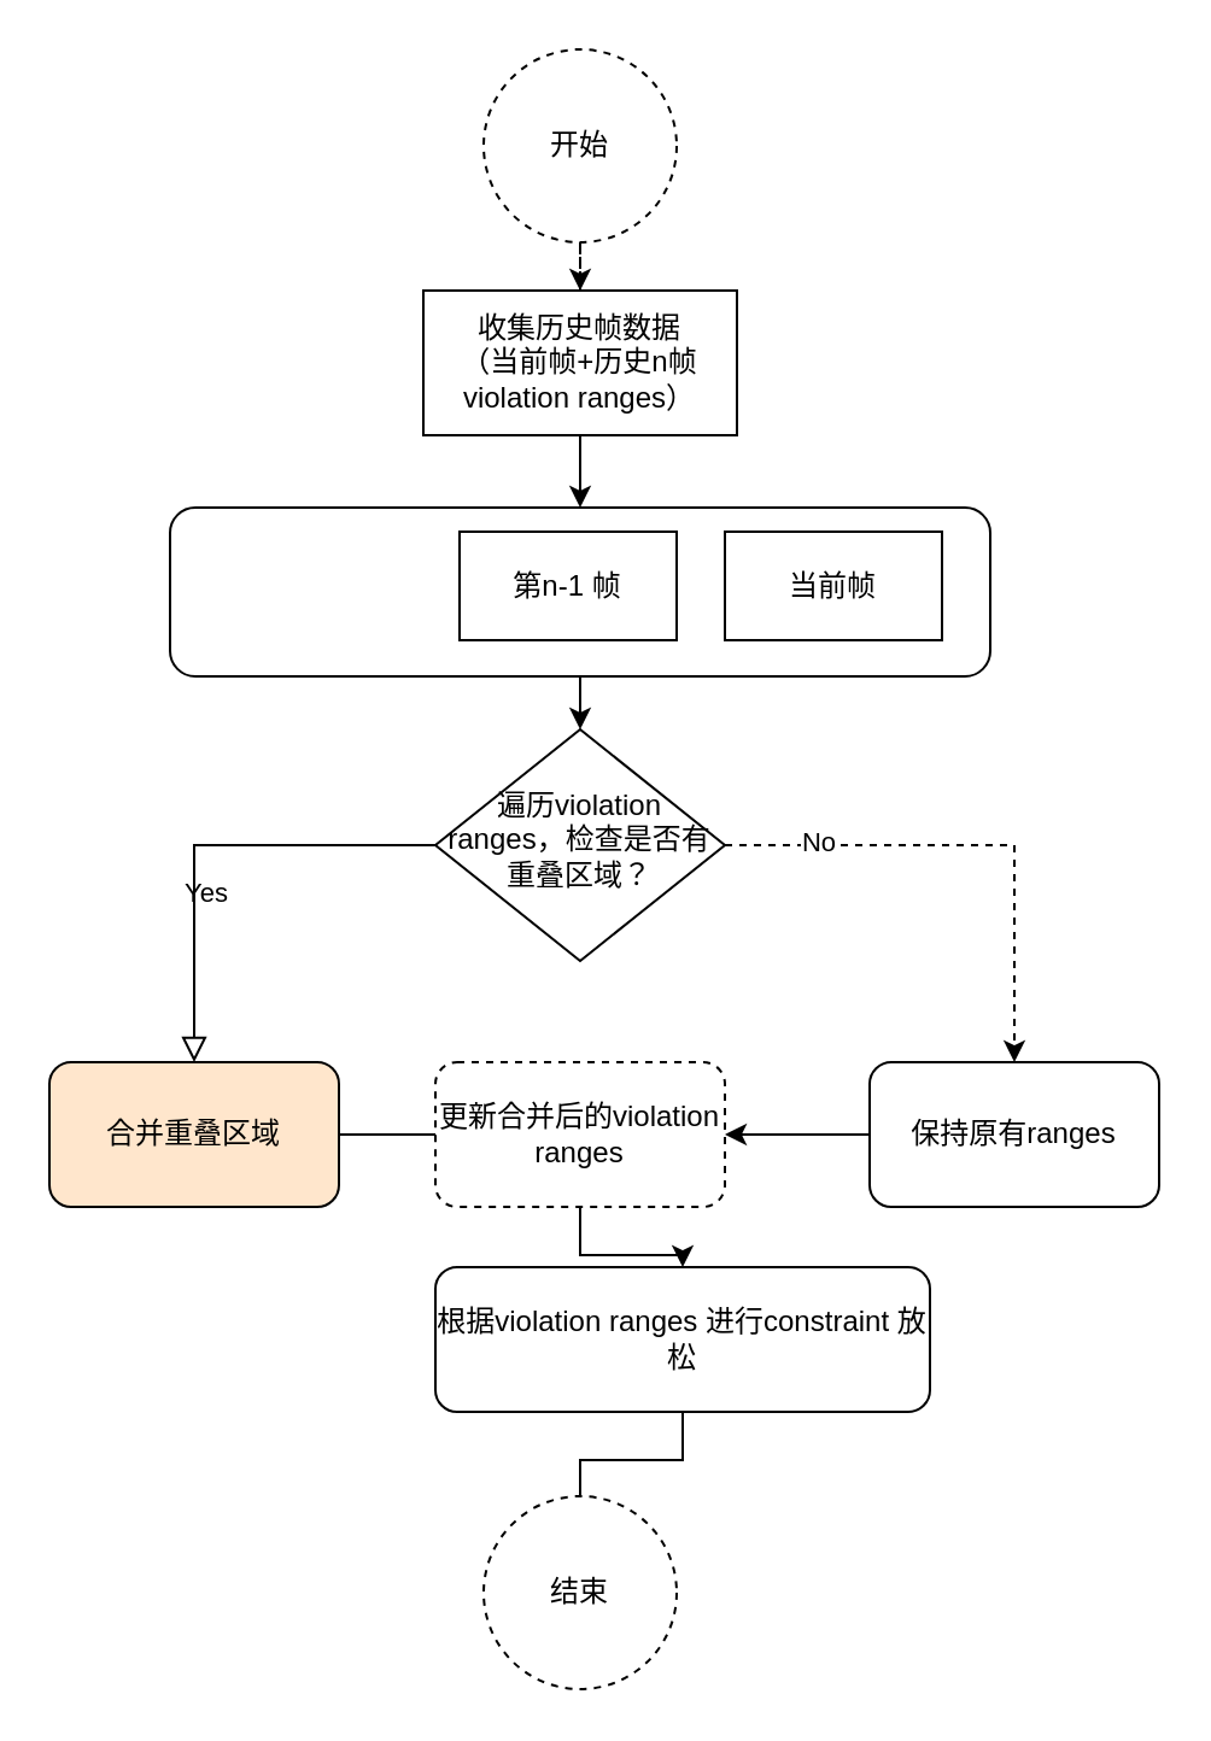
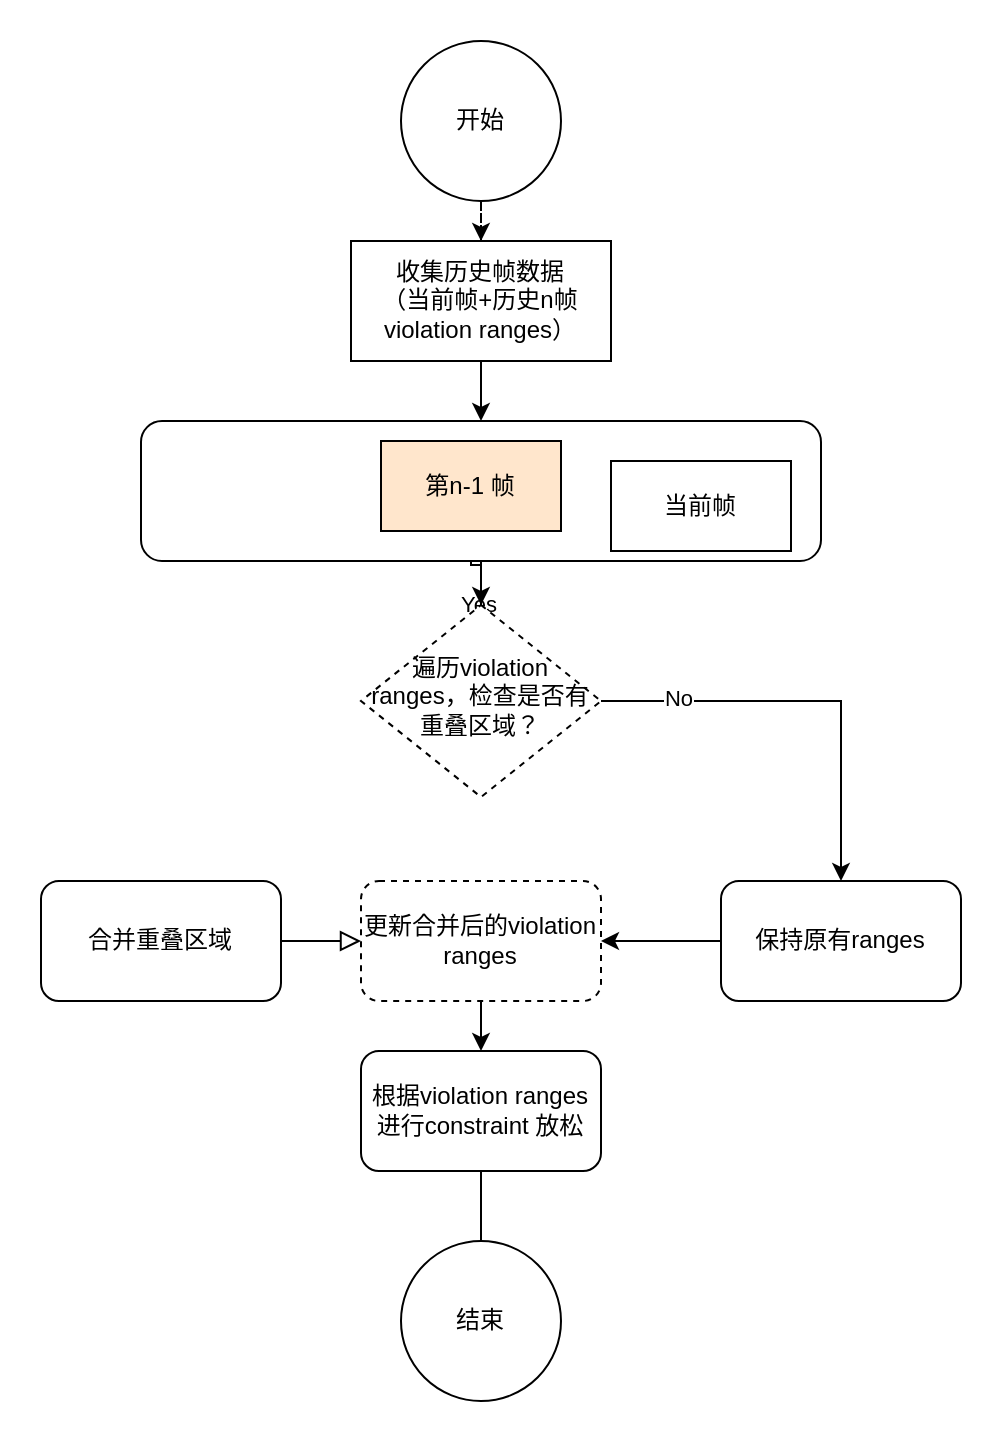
- <mxCell id="8" value="开始" style="ellipse;whiteSpace=wrap;html=1;dashed=1;" vertex="1" parent="1"><mxGeometry x="200" y="20" width="80" height="80" as="geometry" /></mxCell>
+ <mxCell id="8" value="开始" style="ellipse;whiteSpace=wrap;html=1;" vertex="1" parent="1"><mxGeometry x="200" y="20" width="80" height="80" as="geometry" /></mxCell>
- <mxCell id="13" value="第n-1 帧" style="whiteSpace=wrap;html=1;movable=1;resizable=1;rotatable=1;deletable=1;editable=1;locked=0;connectable=1;" vertex="1" parent="11"><mxGeometry x="110" width="90" height="45" as="geometry" /></mxCell>
+ <mxCell id="13" value="第n-1 帧" style="whiteSpace=wrap;html=1;movable=1;resizable=1;rotatable=1;deletable=1;editable=1;locked=0;connectable=1;fillColor=#ffe6cc;" vertex="1" parent="11"><mxGeometry x="110" width="90" height="45" as="geometry" /></mxCell>
- <mxCell id="14" value="当前帧" style="whiteSpace=wrap;html=1;movable=1;resizable=1;rotatable=1;deletable=1;editable=1;locked=0;connectable=1;" vertex="1" parent="11"><mxGeometry x="220" width="90" height="45" as="geometry" /></mxCell>
+ <mxCell id="14" value="当前帧" style="whiteSpace=wrap;html=1;movable=1;resizable=1;rotatable=1;deletable=1;editable=1;locked=0;connectable=1;" vertex="1" parent="11"><mxGeometry x="225" y="10" width="90" height="45" as="geometry" /></mxCell>
- <mxCell id="2" value="Yes" style="rounded=0;html=1;jettySize=auto;orthogonalLoop=1;fontSize=11;endArrow=block;endFill=0;endSize=8;strokeWidth=1;shadow=0;labelBackgroundColor=none;edgeStyle=orthogonalEdgeStyle;entryX=0.5;entryY=0;entryDx=0;entryDy=0;" edge="1" parent="1" source="5" target="15"><mxGeometry y="20" relative="1" as="geometry"><mxPoint as="offset" /><mxPoint x="240" y="430" as="targetPoint" /></mxGeometry></mxCell>
+ <mxCell id="2" value="Yes" style="rounded=0;html=1;jettySize=auto;orthogonalLoop=1;fontSize=11;endArrow=block;endFill=0;endSize=8;strokeWidth=1;shadow=0;labelBackgroundColor=none;edgeStyle=orthogonalEdgeStyle;" edge="1" parent="1" source="5" target="13"><mxGeometry y="20" relative="1" as="geometry"><mxPoint as="offset" /><mxPoint x="240" y="430" as="targetPoint" /></mxGeometry></mxCell>
- <mxCell id="5" value="遍历violation ranges，检查是否有重叠区域？" style="rhombus;whiteSpace=wrap;html=1;shadow=0;fontFamily=Helvetica;fontSize=12;align=center;strokeWidth=1;spacing=6;spacingTop=-4;" vertex="1" parent="1"><mxGeometry x="180" y="302" width="120" height="96" as="geometry" /></mxCell>
+ <mxCell id="5" value="遍历violation ranges，检查是否有重叠区域？" style="rhombus;whiteSpace=wrap;html=1;shadow=0;fontFamily=Helvetica;fontSize=12;align=center;strokeWidth=1;spacing=6;spacingTop=-4;dashed=1;" vertex="1" parent="1"><mxGeometry x="180" y="302" width="120" height="96" as="geometry" /></mxCell>
- <mxCell id="3" style="edgeStyle=orthogonalEdgeStyle;rounded=0;orthogonalLoop=1;jettySize=auto;html=1;entryX=0.5;entryY=0;entryDx=0;entryDy=0;dashed=1;" edge="1" parent="1" source="5" target="20"><mxGeometry relative="1" as="geometry" /></mxCell>
+ <mxCell id="3" style="edgeStyle=orthogonalEdgeStyle;rounded=0;orthogonalLoop=1;jettySize=auto;html=1;entryX=0.5;entryY=0;entryDx=0;entryDy=0;" edge="1" parent="1" source="5" target="20"><mxGeometry relative="1" as="geometry" /></mxCell>
- <mxCell id="15" value="合并重叠区域" style="rounded=1;whiteSpace=wrap;html=1;fillColor=#ffe6cc;" vertex="1" parent="1"><mxGeometry x="20" y="440" width="120" height="60" as="geometry" /></mxCell>
+ <mxCell id="15" value="合并重叠区域" style="rounded=1;whiteSpace=wrap;html=1;" vertex="1" parent="1"><mxGeometry x="20" y="440" width="120" height="60" as="geometry" /></mxCell>
- <mxCell id="6" value="" style="rounded=0;html=1;jettySize=auto;orthogonalLoop=1;fontSize=11;endArrow=none;endFill=0;endSize=8;strokeWidth=1;shadow=0;labelBackgroundColor=none;edgeStyle=orthogonalEdgeStyle;exitX=1;exitY=0.5;exitDx=0;exitDy=0;entryX=0;entryY=0.5;entryDx=0;entryDy=0;" edge="1" parent="1" source="15" target="18"><mxGeometry x="0.333" y="20" relative="1" as="geometry"><mxPoint as="offset" /><mxPoint x="240" y="510" as="sourcePoint" /><mxPoint x="240" y="540" as="targetPoint" /></mxGeometry></mxCell>
+ <mxCell id="6" value="" style="rounded=0;html=1;jettySize=auto;orthogonalLoop=1;fontSize=11;endArrow=block;endFill=0;endSize=8;strokeWidth=1;shadow=0;labelBackgroundColor=none;edgeStyle=orthogonalEdgeStyle;exitX=1;exitY=0.5;exitDx=0;exitDy=0;entryX=0;entryY=0.5;entryDx=0;entryDy=0;" edge="1" parent="1" source="15" target="18"><mxGeometry x="0.333" y="20" relative="1" as="geometry"><mxPoint as="offset" /><mxPoint x="240" y="510" as="sourcePoint" /><mxPoint x="240" y="540" as="targetPoint" /></mxGeometry></mxCell>
- <mxCell id="22" value="根据violation ranges 进行constraint 放松" style="rounded=1;whiteSpace=wrap;html=1;" vertex="1" parent="1"><mxGeometry x="180" y="525" width="205" height="60" as="geometry" /></mxCell>
+ <mxCell id="22" value="根据violation ranges 进行constraint 放松" style="rounded=1;whiteSpace=wrap;html=1;" vertex="1" parent="1"><mxGeometry x="180" y="525" width="120" height="60" as="geometry" /></mxCell>
- <mxCell id="23" value="结束" style="ellipse;whiteSpace=wrap;html=1;rounded=1;dashed=1;" vertex="1" parent="1"><mxGeometry x="200" y="620" width="80" height="80" as="geometry" /></mxCell>
+ <mxCell id="23" value="结束" style="ellipse;whiteSpace=wrap;html=1;rounded=1;" vertex="1" parent="1"><mxGeometry x="200" y="620" width="80" height="80" as="geometry" /></mxCell>
